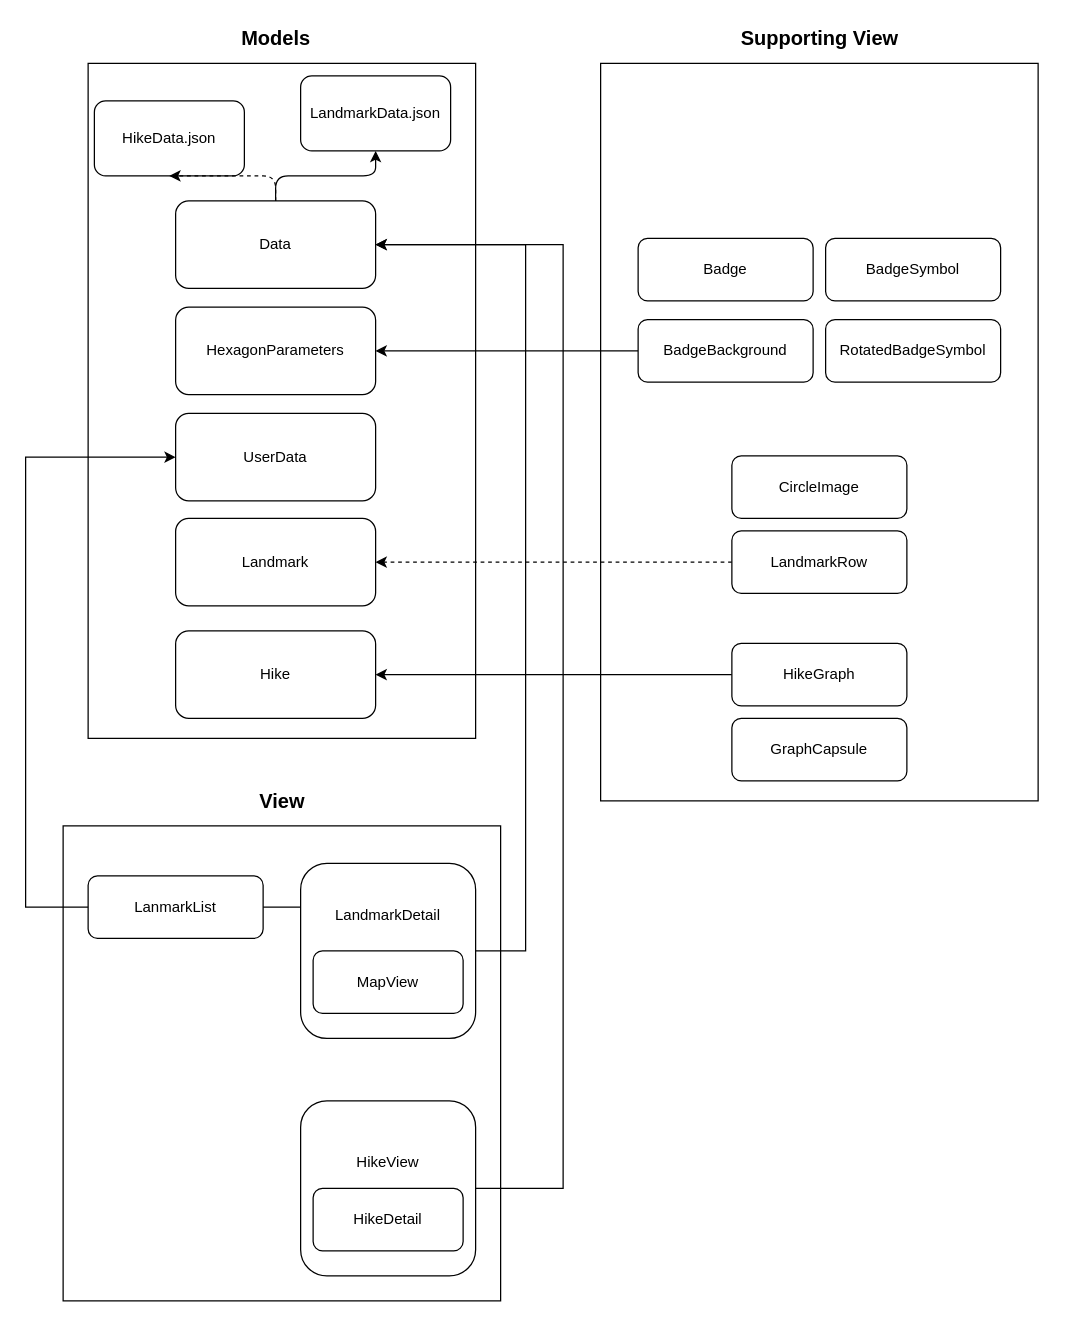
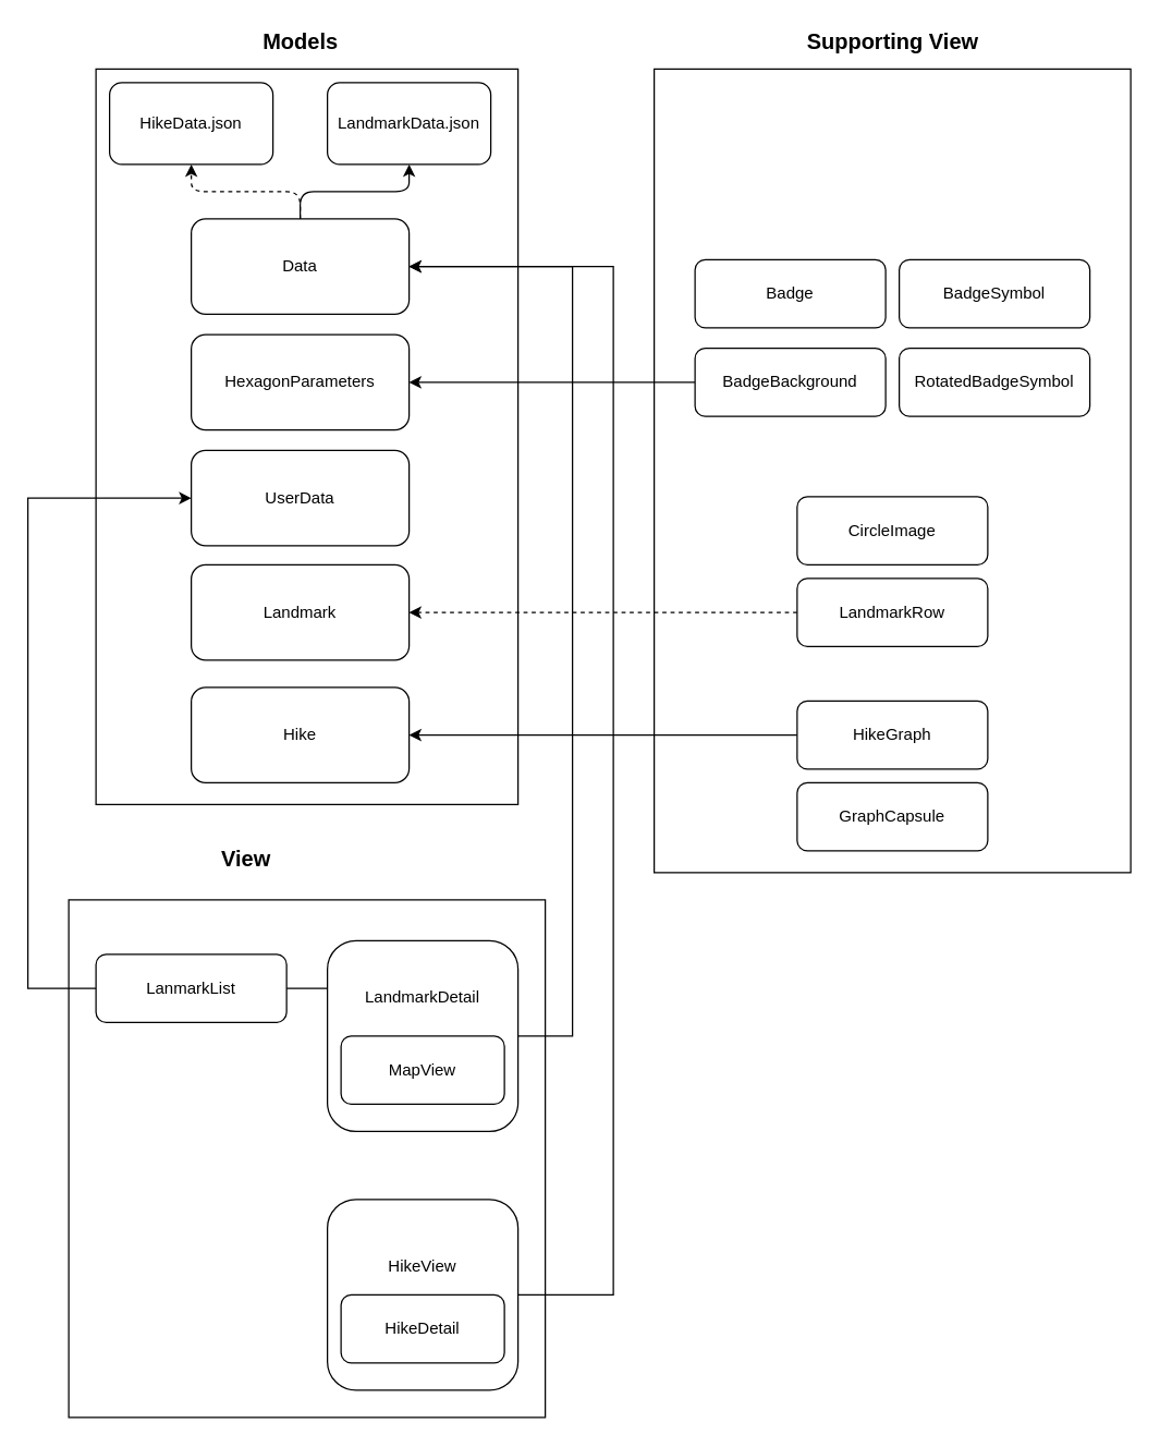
- <mxCell id="4" value="HikeData.json" style="rounded=1;whiteSpace=wrap;html=1;" vertex="1" parent="1"><mxGeometry x="75" y="80" width="120" height="60" as="geometry" /></mxCell>
+ <mxCell id="4" value="HikeData.json" style="rounded=1;whiteSpace=wrap;html=1;" vertex="1" parent="1"><mxGeometry x="80" y="60" width="120" height="60" as="geometry" /></mxCell>
- <mxCell id="27" value="&lt;span style=&quot;font-size: 16px&quot;&gt;&lt;b&gt;View&lt;/b&gt;&lt;/span&gt;" style="text;html=1;strokeColor=none;fillColor=none;align=center;verticalAlign=middle;whiteSpace=wrap;rounded=0;" vertex="1" parent="1"><mxGeometry x="158.75" y="630" width="132.5" height="20" as="geometry" /></mxCell>
+ <mxCell id="27" value="&lt;span style=&quot;font-size: 16px&quot;&gt;&lt;b&gt;View&lt;/b&gt;&lt;/span&gt;" style="text;html=1;strokeColor=none;fillColor=none;align=center;verticalAlign=middle;whiteSpace=wrap;rounded=0;" vertex="1" parent="1"><mxGeometry x="113.75" y="620" width="132.5" height="20" as="geometry" /></mxCell>
